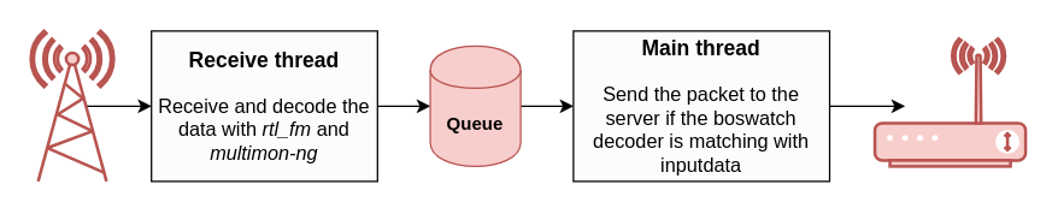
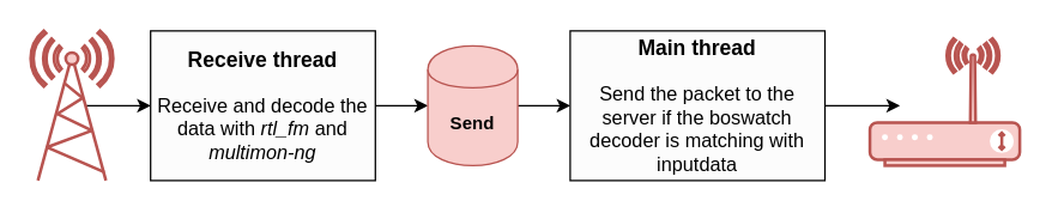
- <mxCell id="9" value="&lt;b&gt;Queue&lt;/b&gt;" style="shape=cylinder;whiteSpace=wrap;html=1;boundedLbl=1;backgroundOutline=1;strokeColor=#b85450;fillColor=#f8cecc;" parent="1" vertex="1"><mxGeometry x="285" y="30" width="60" height="80" as="geometry" /></mxCell>
+ <mxCell id="9" value="&lt;b&gt;Send&lt;/b&gt;" style="shape=cylinder;whiteSpace=wrap;html=1;boundedLbl=1;backgroundOutline=1;strokeColor=#b85450;fillColor=#f8cecc;" parent="1" vertex="1"><mxGeometry x="285" y="30" width="60" height="80" as="geometry" /></mxCell>
